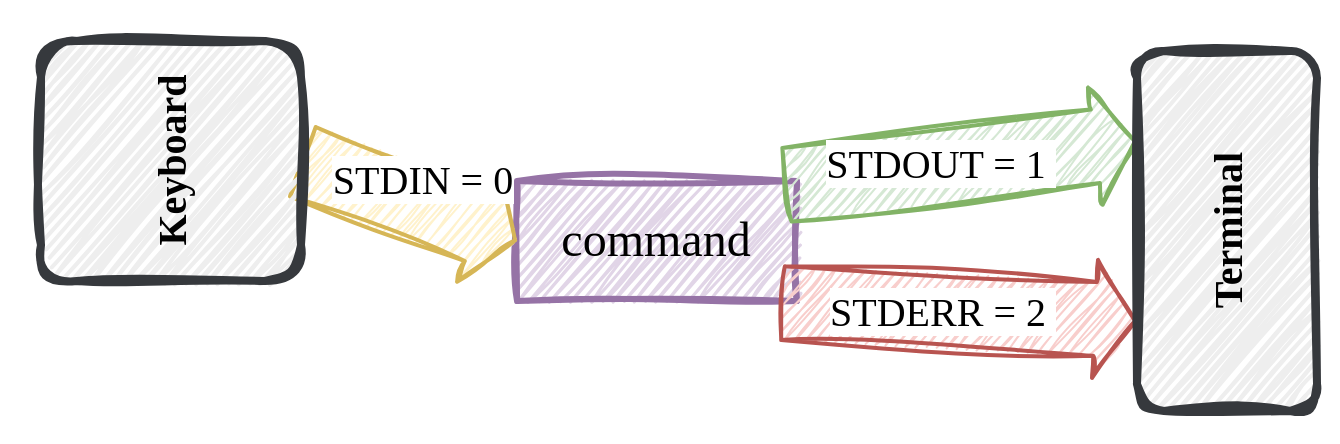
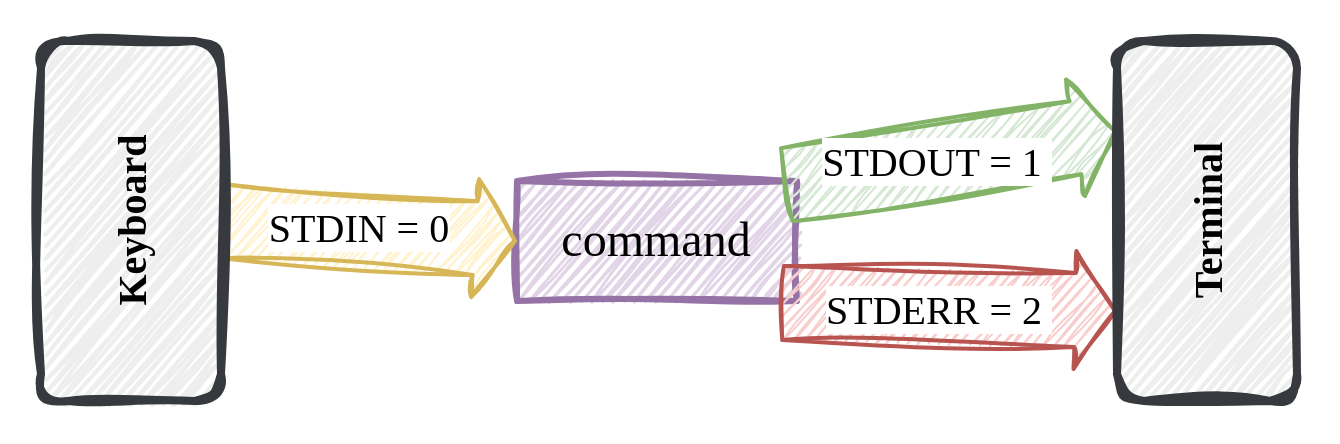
- <mxCell id="9" value="Keyboard" style="rounded=1;whiteSpace=wrap;html=1;sketch=1;hachureGap=4;jiggle=2;curveFitting=1;fontFamily=Architects Daughter;fontSource=https%3A%2F%2Ffonts.googleapis.com%2Fcss%3Ffamily%3DArchitects%2BDaughter;fontSize=20;fillColor=#eeeeee;strokeColor=#36393d;strokeWidth=4;horizontal=0;fontStyle=1" vertex="1" parent="1"><mxGeometry x="20" y="20" width="130" height="120" as="geometry" /></mxCell>
+ <mxCell id="9" value="Keyboard" style="rounded=1;whiteSpace=wrap;html=1;sketch=1;hachureGap=4;jiggle=2;curveFitting=1;fontFamily=Architects Daughter;fontSource=https%3A%2F%2Ffonts.googleapis.com%2Fcss%3Ffamily%3DArchitects%2BDaughter;fontSize=20;fillColor=#eeeeee;strokeColor=#36393d;strokeWidth=4;horizontal=0;fontStyle=1" vertex="1" parent="1"><mxGeometry x="20" y="20" width="90" height="180" as="geometry" /></mxCell>
- <mxCell id="10" value="Terminal" style="rounded=1;whiteSpace=wrap;html=1;sketch=1;hachureGap=4;jiggle=2;curveFitting=1;fontFamily=Architects Daughter;fontSource=https%3A%2F%2Ffonts.googleapis.com%2Fcss%3Ffamily%3DArchitects%2BDaughter;fontSize=20;fillColor=#eeeeee;strokeColor=#36393d;strokeWidth=4;horizontal=0;fontStyle=1" vertex="1" parent="1"><mxGeometry x="568" y="25" width="90" height="180" as="geometry" /></mxCell>
+ <mxCell id="10" value="Terminal" style="rounded=1;whiteSpace=wrap;html=1;sketch=1;hachureGap=4;jiggle=2;curveFitting=1;fontFamily=Architects Daughter;fontSource=https%3A%2F%2Ffonts.googleapis.com%2Fcss%3Ffamily%3DArchitects%2BDaughter;fontSize=20;fillColor=#eeeeee;strokeColor=#36393d;strokeWidth=4;horizontal=0;fontStyle=1" vertex="1" parent="1"><mxGeometry x="558" y="20" width="90" height="180" as="geometry" /></mxCell>
